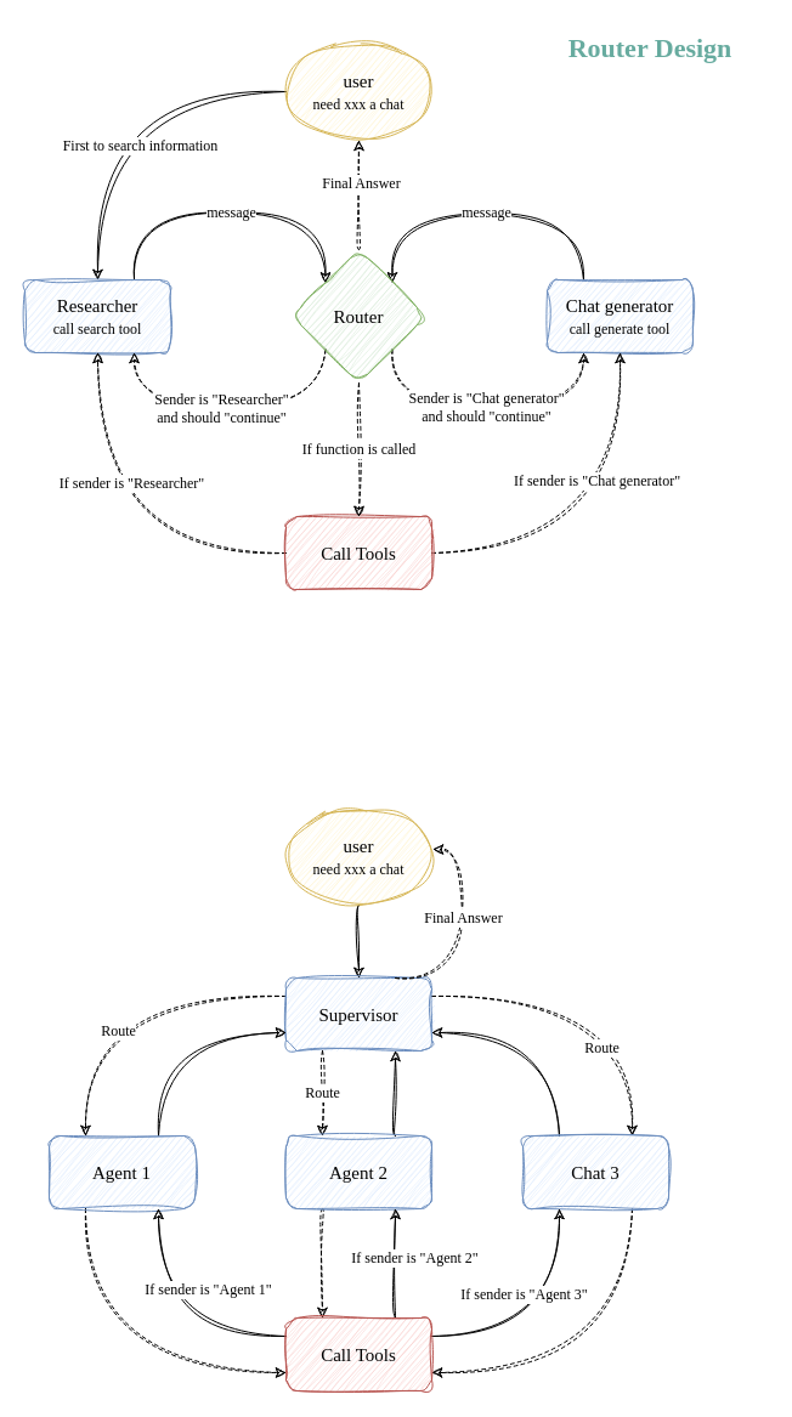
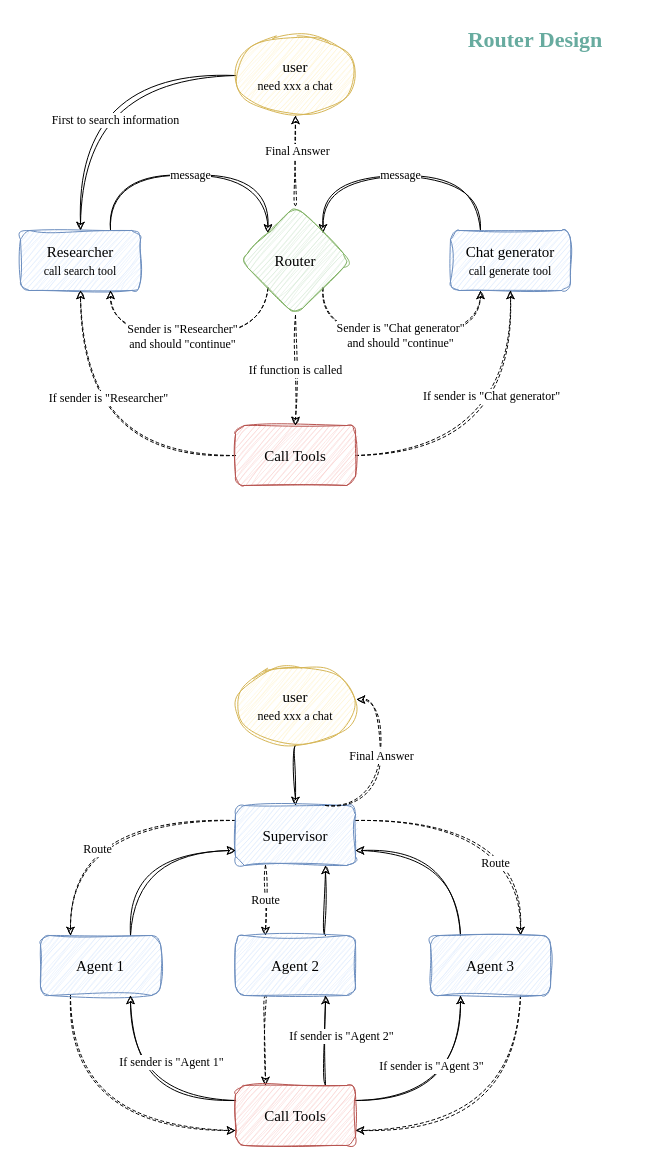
- <mxCell id="39" value="Chat 3" style="rounded=1;whiteSpace=wrap;html=1;fontFamily=Comic Sans MS;fontSize=15;sketch=1;curveFitting=1;jiggle=2;fillColor=#dae8fc;strokeColor=#6c8ebf;" vertex="1" parent="1"><mxGeometry x="430" y="935" width="120" height="60" as="geometry" /></mxCell>
+ <mxCell id="39" value="Agent 3" style="rounded=1;whiteSpace=wrap;html=1;fontFamily=Comic Sans MS;fontSize=15;sketch=1;curveFitting=1;jiggle=2;fillColor=#dae8fc;strokeColor=#6c8ebf;" vertex="1" parent="1"><mxGeometry x="430" y="935" width="120" height="60" as="geometry" /></mxCell>
